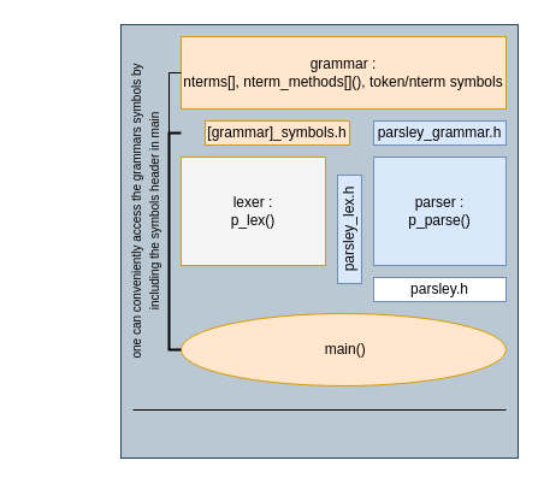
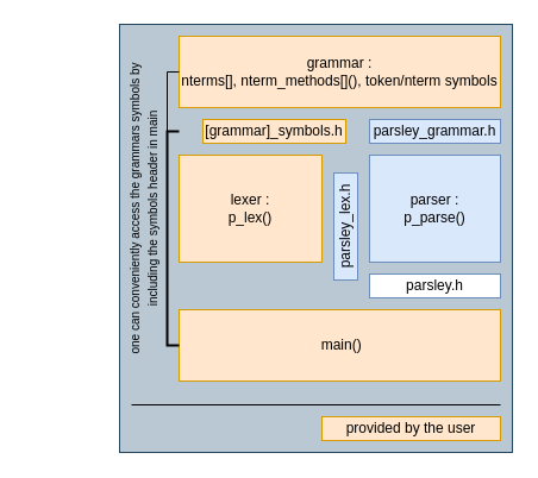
- <mxCell id="6" value="&lt;div&gt;lexer :&lt;/div&gt;&lt;div&gt;p_lex()&lt;/div&gt;" style="rounded=0;whiteSpace=wrap;html=1;fillColor=#f5f5f5;strokeColor=#d79b00;" parent="2" vertex="1"><mxGeometry x="130" y="110" width="120" height="90" as="geometry" /></mxCell>
+ <mxCell id="6" value="&lt;div&gt;lexer :&lt;/div&gt;&lt;div&gt;p_lex()&lt;/div&gt;" style="rounded=0;whiteSpace=wrap;html=1;fillColor=#ffe6cc;strokeColor=#d79b00;" parent="2" vertex="1"><mxGeometry x="130" y="110" width="120" height="90" as="geometry" /></mxCell>
- <mxCell id="10" value="&amp;nbsp;main()" style="ellipse;whiteSpace=wrap;html=1;fillColor=#ffe6cc;strokeColor=#d79b00;" parent="2" vertex="1"><mxGeometry x="130" y="240" width="270" height="60" as="geometry" /></mxCell>
+ <mxCell id="10" value="&amp;nbsp;main()" style="rounded=0;whiteSpace=wrap;html=1;fillColor=#ffe6cc;strokeColor=#d79b00;" parent="2" vertex="1"><mxGeometry x="130" y="240" width="270" height="60" as="geometry" /></mxCell>
+ <mxCell id="16" value="provided by the user" style="rounded=0;whiteSpace=wrap;html=1;fillColor=#ffe6cc;strokeColor=#d79b00;" vertex="1" parent="2"><mxGeometry x="250" y="330" width="150" height="20" as="geometry" /></mxCell>
